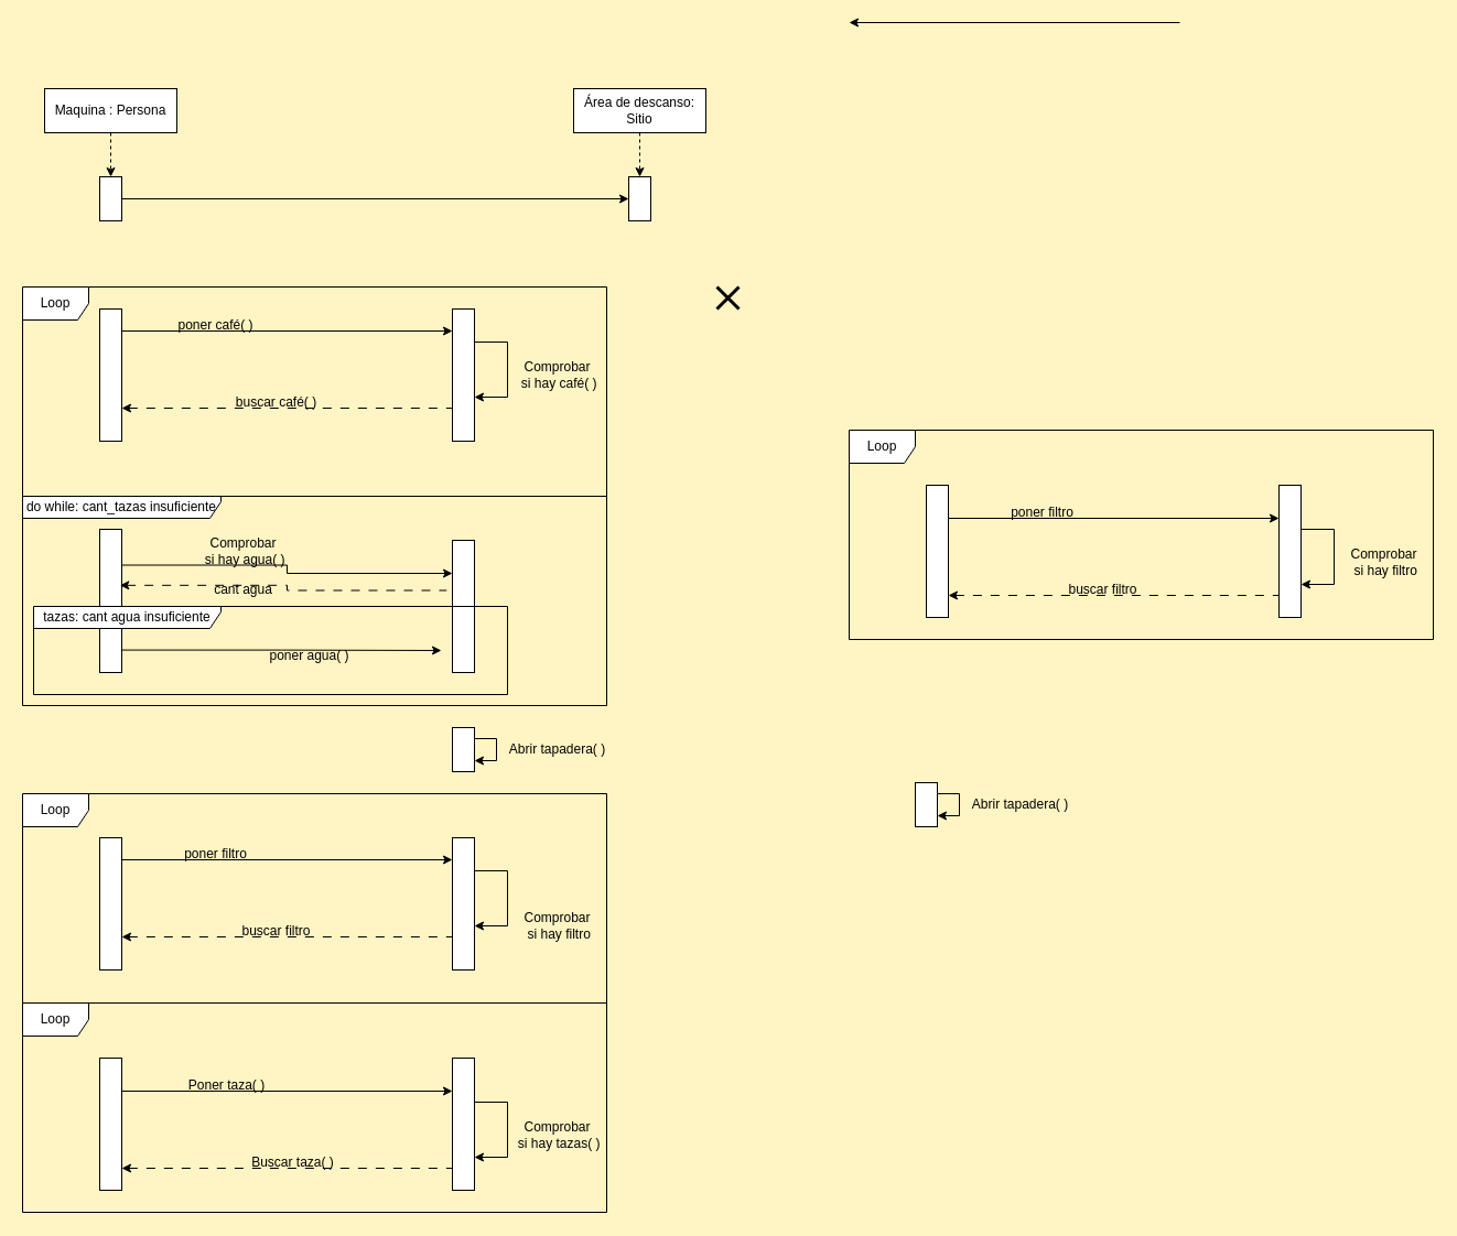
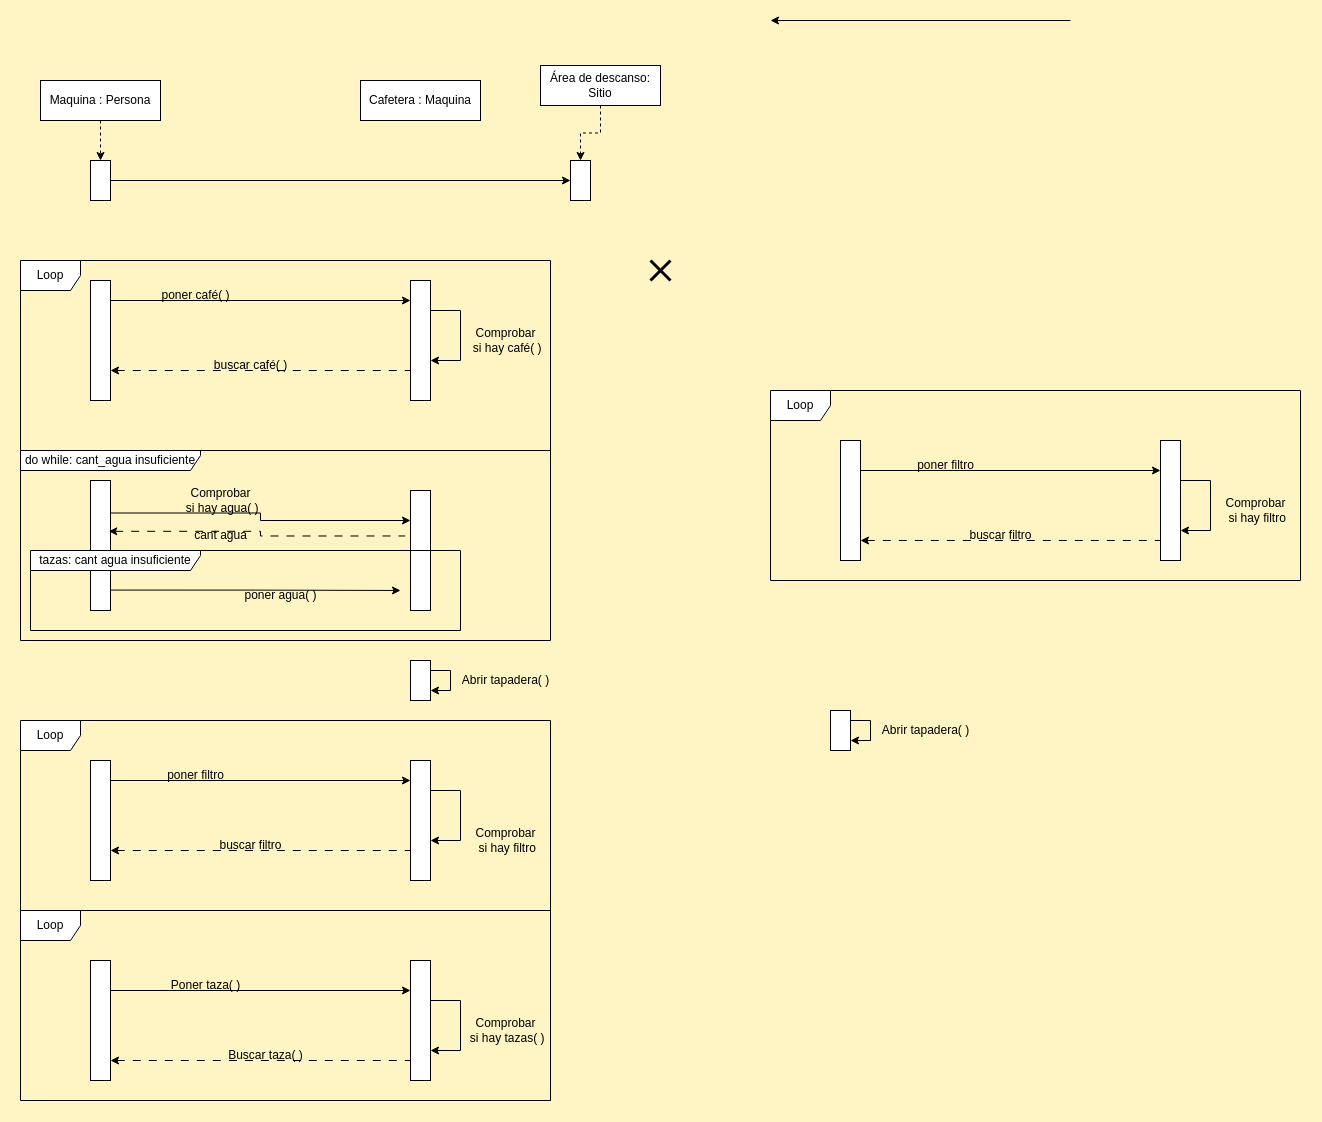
+ <mxCell id="10" value="Cafetera : Maquina" style="rounded=0;whiteSpace=wrap;html=1;" parent="1" vertex="1"><mxGeometry x="360" y="80" width="120" height="40" as="geometry" /></mxCell>
- <mxCell id="8" value="Área de descanso: Sitio" style="rounded=0;whiteSpace=wrap;html=1;" parent="1" vertex="1"><mxGeometry x="520" y="80" width="120" height="40" as="geometry" /></mxCell>
+ <mxCell id="8" value="Área de descanso: Sitio" style="rounded=0;whiteSpace=wrap;html=1;" parent="1" vertex="1"><mxGeometry x="540" y="65" width="120" height="40" as="geometry" /></mxCell>
- <mxCell id="29" value="do while: cant_tazas insuficiente" style="shape=umlFrame;whiteSpace=wrap;html=1;pointerEvents=0;width=180;height=20;" vertex="1" parent="1"><mxGeometry x="20" y="450" width="530" height="190" as="geometry" /></mxCell>
+ <mxCell id="29" value="do while: cant_agua insuficiente" style="shape=umlFrame;whiteSpace=wrap;html=1;pointerEvents=0;width=180;height=20;" vertex="1" parent="1"><mxGeometry x="20" y="450" width="530" height="190" as="geometry" /></mxCell>
